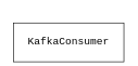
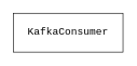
- <mxCell id="2" value="&lt;pre style=&quot;background-color: rgb(255 , 255 , 255) ; font-family: &amp;#34;courier new&amp;#34; ; font-size: 12pt&quot;&gt;KafkaConsumer&lt;/pre&gt;" style="rounded=0;whiteSpace=wrap;html=1;" vertex="1" parent="1"><mxGeometry x="20" y="35" width="170" height="60" as="geometry" /></mxCell>
+ <mxCell id="2" value="&lt;pre style=&quot;background-color: rgb(255 , 255 , 255) ; font-family: &amp;#34;courier new&amp;#34; ; font-size: 12pt&quot;&gt;KafkaConsumer&lt;/pre&gt;" style="rounded=0;whiteSpace=wrap;html=1;" vertex="1" parent="1"><mxGeometry x="20" y="20" width="170" height="60" as="geometry" /></mxCell>
